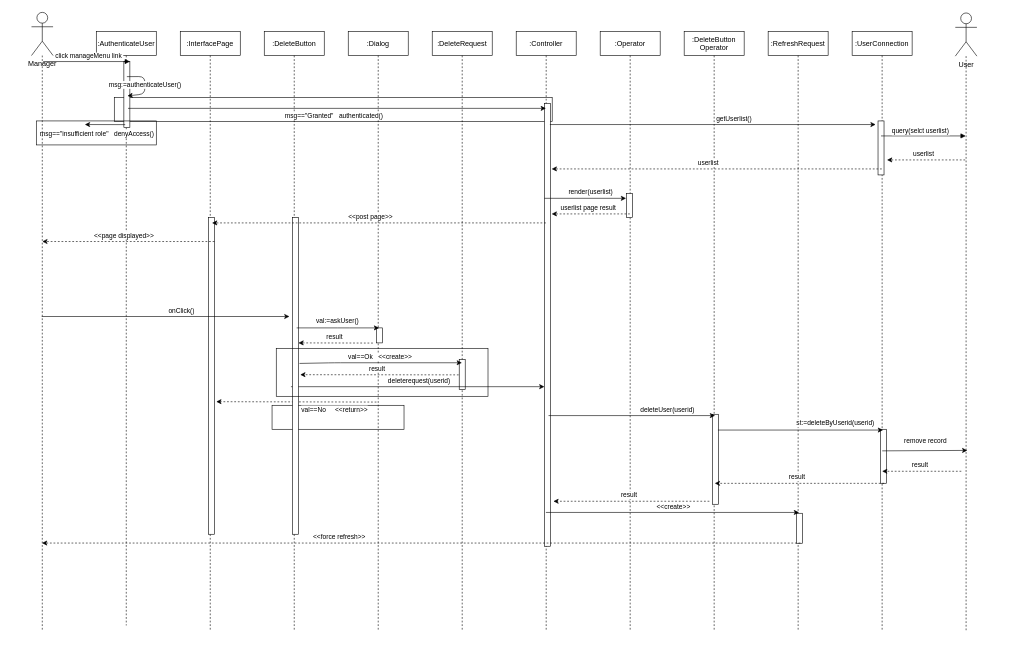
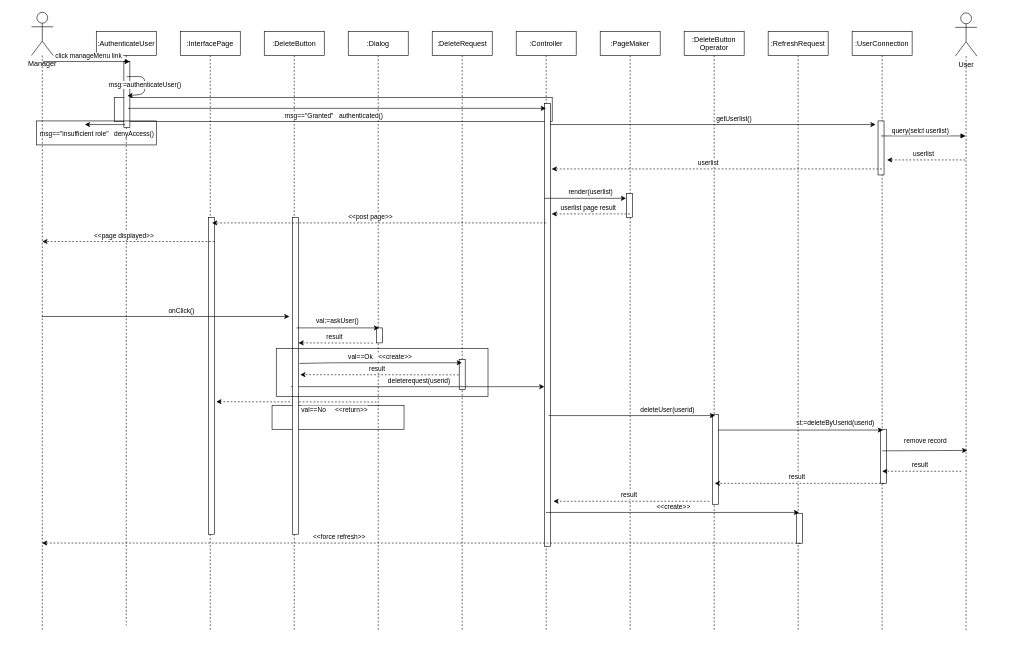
- <mxCell id="7" value=":Operator" style="shape=umlLifeline;perimeter=lifelinePerimeter;container=1;collapsible=0;recursiveResize=0;rounded=0;shadow=0;strokeWidth=1;" parent="1" vertex="1"><mxGeometry x="1000" y="52" width="100" height="1000" as="geometry" /></mxCell>
+ <mxCell id="7" value=":PageMaker" style="shape=umlLifeline;perimeter=lifelinePerimeter;container=1;collapsible=0;recursiveResize=0;rounded=0;shadow=0;strokeWidth=1;" parent="1" vertex="1"><mxGeometry x="1000" y="52" width="100" height="1000" as="geometry" /></mxCell>
